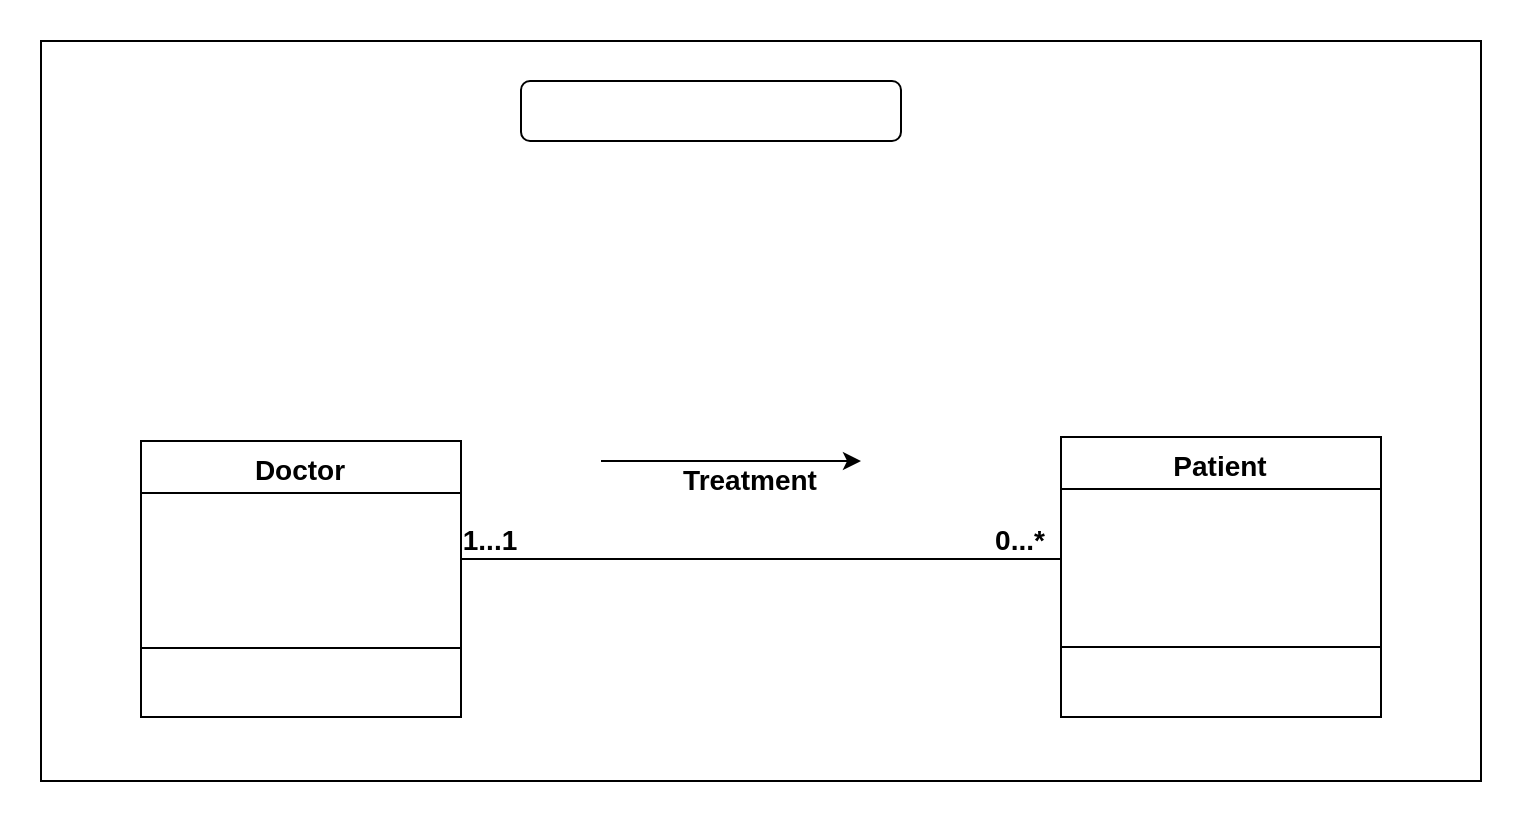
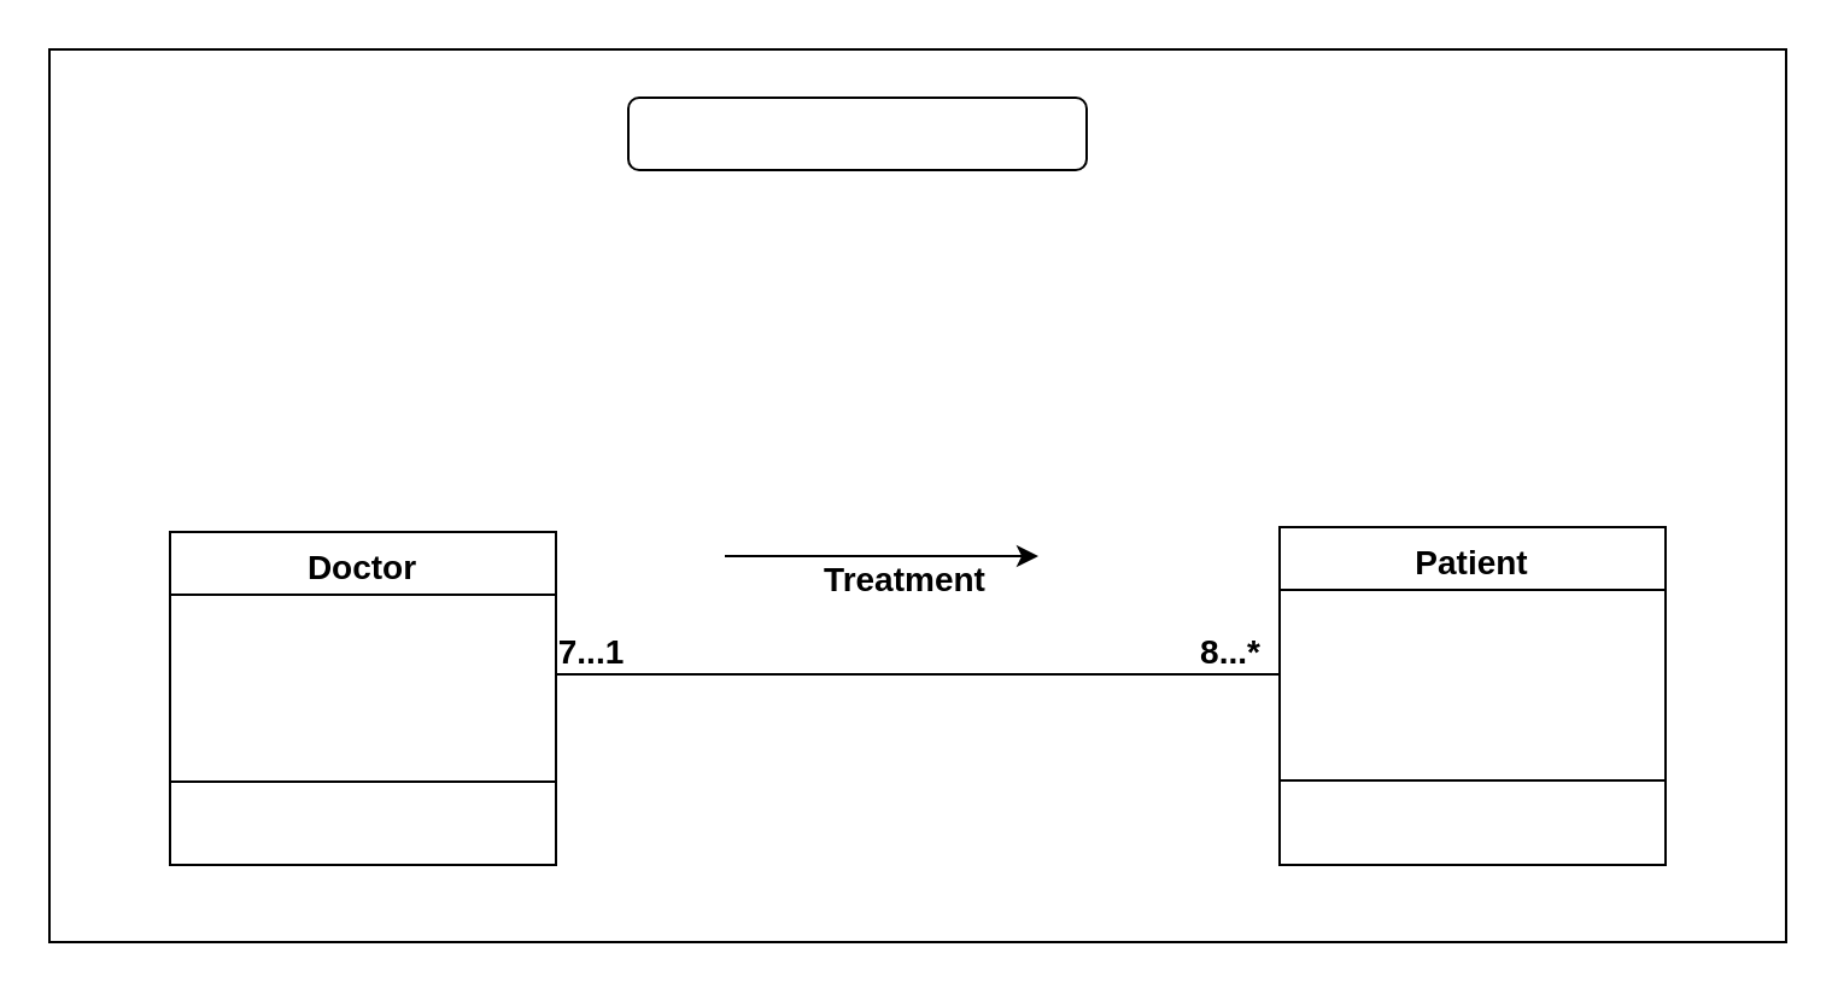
- <mxCell id="8" value="&lt;font style=&quot;font-size: 14px&quot;&gt;1...1&lt;/font&gt;" style="text;html=1;strokeColor=none;fillColor=none;align=center;verticalAlign=middle;whiteSpace=wrap;rounded=0;fontStyle=1" parent="1" vertex="1"><mxGeometry x="220" y="260" width="50" height="20" as="geometry" /></mxCell>
+ <mxCell id="8" value="&lt;font style=&quot;font-size: 14px&quot;&gt;7...1&lt;/font&gt;" style="text;html=1;strokeColor=none;fillColor=none;align=center;verticalAlign=middle;whiteSpace=wrap;rounded=0;fontStyle=1" parent="1" vertex="1"><mxGeometry x="220" y="260" width="50" height="20" as="geometry" /></mxCell>
- <mxCell id="9" value="&lt;font style=&quot;font-size: 14px&quot;&gt;0...*&lt;/font&gt;" style="text;html=1;strokeColor=none;fillColor=none;align=center;verticalAlign=middle;whiteSpace=wrap;rounded=0;fontStyle=1" parent="1" vertex="1"><mxGeometry x="490" y="260" width="40" height="20" as="geometry" /></mxCell>
+ <mxCell id="9" value="&lt;font style=&quot;font-size: 14px&quot;&gt;8...*&lt;/font&gt;" style="text;html=1;strokeColor=none;fillColor=none;align=center;verticalAlign=middle;whiteSpace=wrap;rounded=0;fontStyle=1" parent="1" vertex="1"><mxGeometry x="490" y="260" width="40" height="20" as="geometry" /></mxCell>
